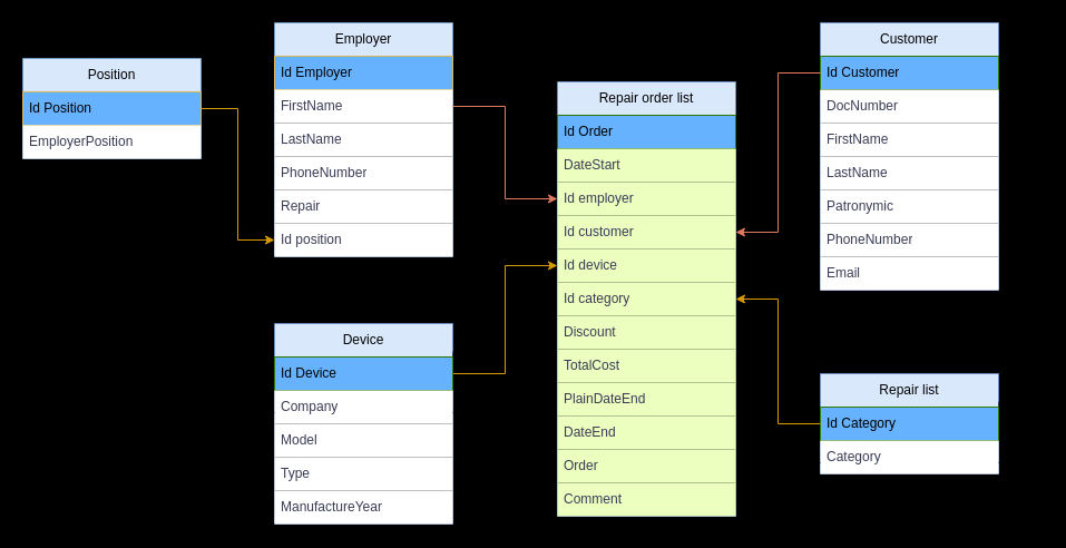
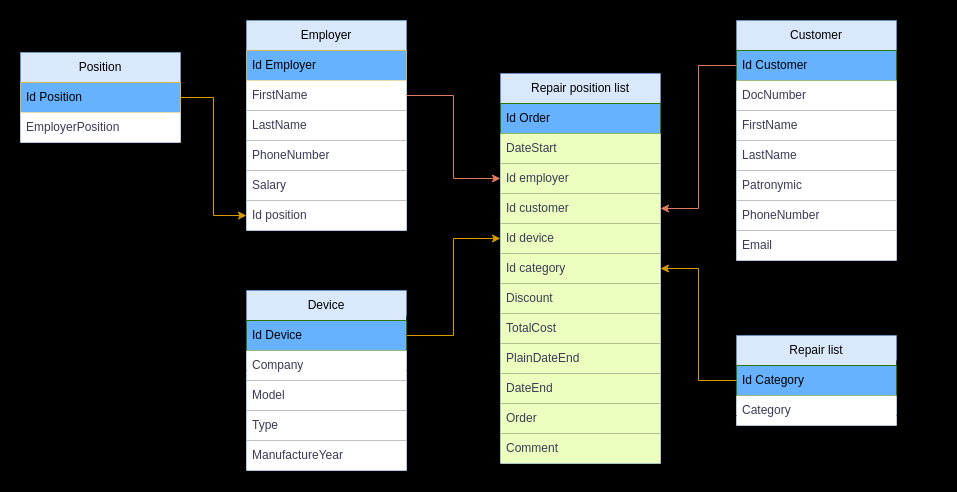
- <mxCell id="9" value="Repair order list" style="swimlane;fontStyle=0;childLayout=stackLayout;horizontal=1;startSize=30;horizontalStack=0;resizeParent=1;resizeParentMax=0;resizeLast=0;collapsible=1;marginBottom=0;whiteSpace=wrap;html=1;labelBackgroundColor=none;fillColor=#dae8fc;strokeColor=#6c8ebf;" parent="1" vertex="1"><mxGeometry x="500" y="73" width="160" height="390" as="geometry"><mxRectangle x="360" y="40" width="90" height="30" as="alternateBounds" /></mxGeometry></mxCell>
+ <mxCell id="9" value="Repair position list" style="swimlane;fontStyle=0;childLayout=stackLayout;horizontal=1;startSize=30;horizontalStack=0;resizeParent=1;resizeParentMax=0;resizeLast=0;collapsible=1;marginBottom=0;whiteSpace=wrap;html=1;labelBackgroundColor=none;fillColor=#dae8fc;strokeColor=#6c8ebf;" parent="1" vertex="1"><mxGeometry x="500" y="73" width="160" height="390" as="geometry"><mxRectangle x="360" y="40" width="90" height="30" as="alternateBounds" /></mxGeometry></mxCell>
- <mxCell id="7" value="Repair" style="text;strokeColor=none;fillColor=#FFFFFF;align=left;verticalAlign=middle;spacingLeft=4;spacingRight=4;overflow=hidden;points=[[0,0.5],[1,0.5]];portConstraint=eastwest;rotatable=0;whiteSpace=wrap;html=1;labelBackgroundColor=none;fontColor=#393C56;" vertex="1" parent="2"><mxGeometry y="150" width="160" height="30" as="geometry" /></mxCell>
+ <mxCell id="7" value="Salary" style="text;strokeColor=none;fillColor=#FFFFFF;align=left;verticalAlign=middle;spacingLeft=4;spacingRight=4;overflow=hidden;points=[[0,0.5],[1,0.5]];portConstraint=eastwest;rotatable=0;whiteSpace=wrap;html=1;labelBackgroundColor=none;fontColor=#393C56;" vertex="1" parent="2"><mxGeometry y="150" width="160" height="30" as="geometry" /></mxCell>
